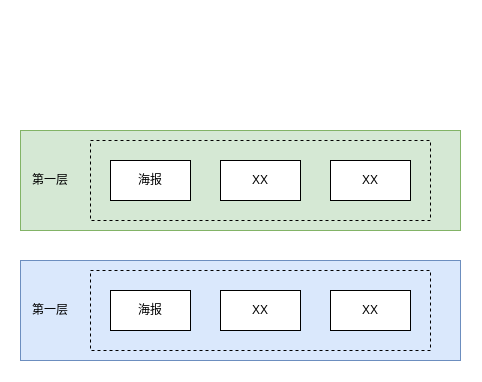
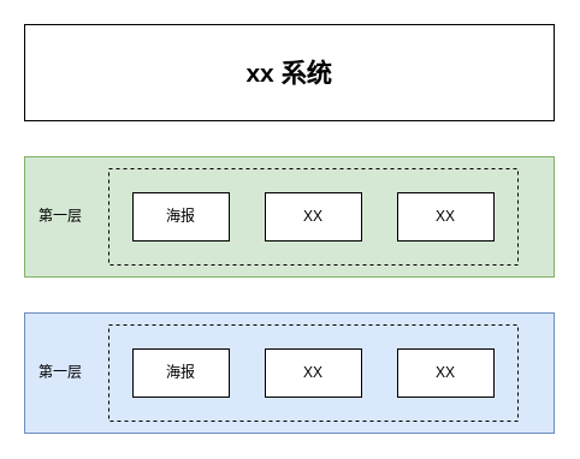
+ <mxCell id="2" value="xx 系统" style="rounded=0;whiteSpace=wrap;html=1;fontSize=21;fontStyle=1" vertex="1" parent="1"><mxGeometry x="20" y="20" width="440" height="80" as="geometry" /></mxCell>
